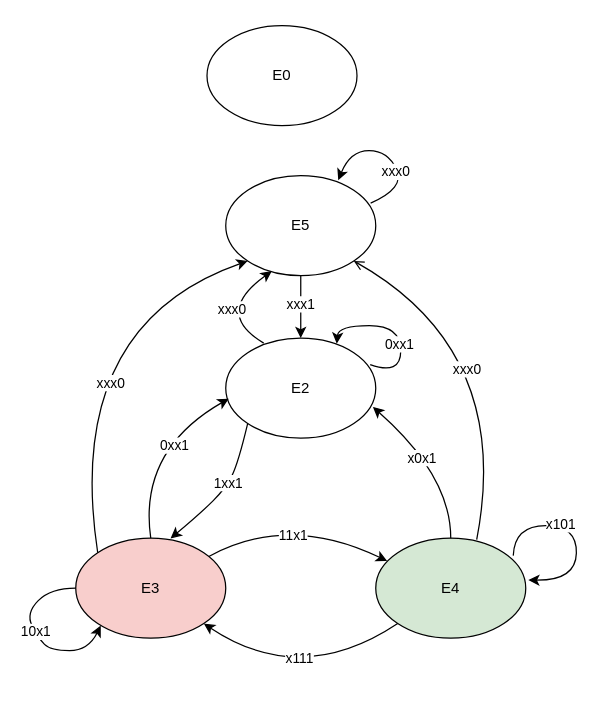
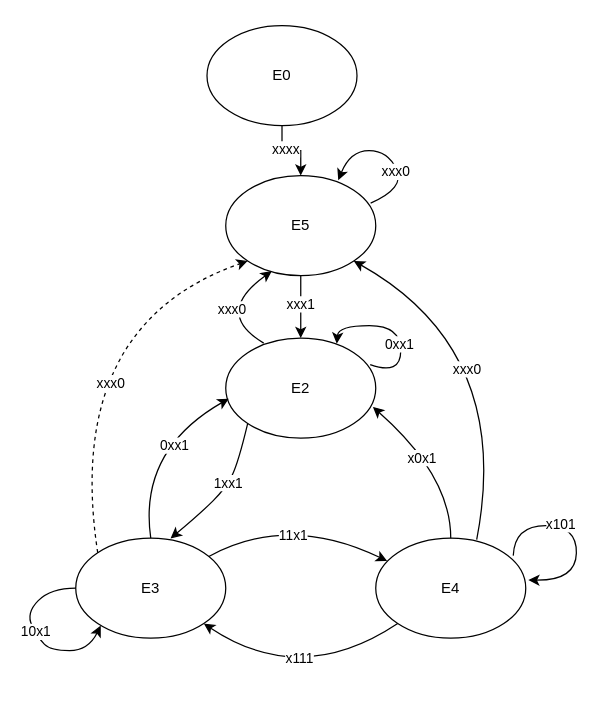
+ <mxCell id="2" style="edgeStyle=orthogonalEdgeStyle;rounded=0;orthogonalLoop=1;jettySize=auto;html=1;entryX=0.5;entryY=0;entryDx=0;entryDy=0;" edge="1" parent="1" source="4" target="7"><mxGeometry relative="1" as="geometry" /></mxCell>
+ <mxCell id="3" value="xxxx" style="edgeLabel;html=1;align=center;verticalAlign=middle;resizable=0;points=[];" vertex="1" connectable="0" parent="2"><mxGeometry x="-0.216" y="2" relative="1" as="geometry"><mxPoint as="offset" /></mxGeometry></mxCell>
- <mxCell id="18" value="" style="curved=1;endArrow=open;html=1;rounded=0;exitX=0.673;exitY=0.015;exitDx=0;exitDy=0;exitPerimeter=0;entryX=1;entryY=1;entryDx=0;entryDy=0;" edge="1" parent="1" source="10" target="7"><mxGeometry width="50" height="50" relative="1" as="geometry"><mxPoint x="400" y="350" as="sourcePoint" /><mxPoint x="450" y="300" as="targetPoint" /><Array as="points"><mxPoint x="410" y="280" /></Array></mxGeometry></mxCell>
+ <mxCell id="18" value="" style="curved=1;endArrow=classic;html=1;rounded=0;exitX=0.673;exitY=0.015;exitDx=0;exitDy=0;exitPerimeter=0;entryX=1;entryY=1;entryDx=0;entryDy=0;" edge="1" parent="1" source="10" target="7"><mxGeometry width="50" height="50" relative="1" as="geometry"><mxPoint x="400" y="350" as="sourcePoint" /><mxPoint x="450" y="300" as="targetPoint" /><Array as="points"><mxPoint x="410" y="280" /></Array></mxGeometry></mxCell>
- <mxCell id="20" value="" style="curved=1;endArrow=classic;html=1;rounded=0;exitX=0;exitY=0;exitDx=0;exitDy=0;entryX=0;entryY=1;entryDx=0;entryDy=0;" edge="1" parent="1" source="9" target="7"><mxGeometry width="50" height="50" relative="1" as="geometry"><mxPoint x="39" y="423" as="sourcePoint" /><mxPoint x="-60" y="190" as="targetPoint" /><Array as="points"><mxPoint x="50" y="260" /></Array></mxGeometry></mxCell>
+ <mxCell id="20" value="" style="curved=1;endArrow=classic;html=1;rounded=0;exitX=0;exitY=0;exitDx=0;exitDy=0;entryX=0;entryY=1;entryDx=0;entryDy=0;dashed=1;" edge="1" parent="1" source="9" target="7"><mxGeometry width="50" height="50" relative="1" as="geometry"><mxPoint x="39" y="423" as="sourcePoint" /><mxPoint x="-60" y="190" as="targetPoint" /><Array as="points"><mxPoint x="50" y="260" /></Array></mxGeometry></mxCell>
- <mxCell id="9" value="E3" style="ellipse;whiteSpace=wrap;html=1;fillColor=#f8cecc;" vertex="1" parent="1"><mxGeometry x="60" y="430" width="120" height="80" as="geometry" /></mxCell>
+ <mxCell id="9" value="E3" style="ellipse;whiteSpace=wrap;html=1;" vertex="1" parent="1"><mxGeometry x="60" y="430" width="120" height="80" as="geometry" /></mxCell>
- <mxCell id="10" value="E4" style="ellipse;whiteSpace=wrap;html=1;fillColor=#d5e8d4;" vertex="1" parent="1"><mxGeometry x="300" y="430" width="120" height="80" as="geometry" /></mxCell>
+ <mxCell id="10" value="E4" style="ellipse;whiteSpace=wrap;html=1;" vertex="1" parent="1"><mxGeometry x="300" y="430" width="120" height="80" as="geometry" /></mxCell>
